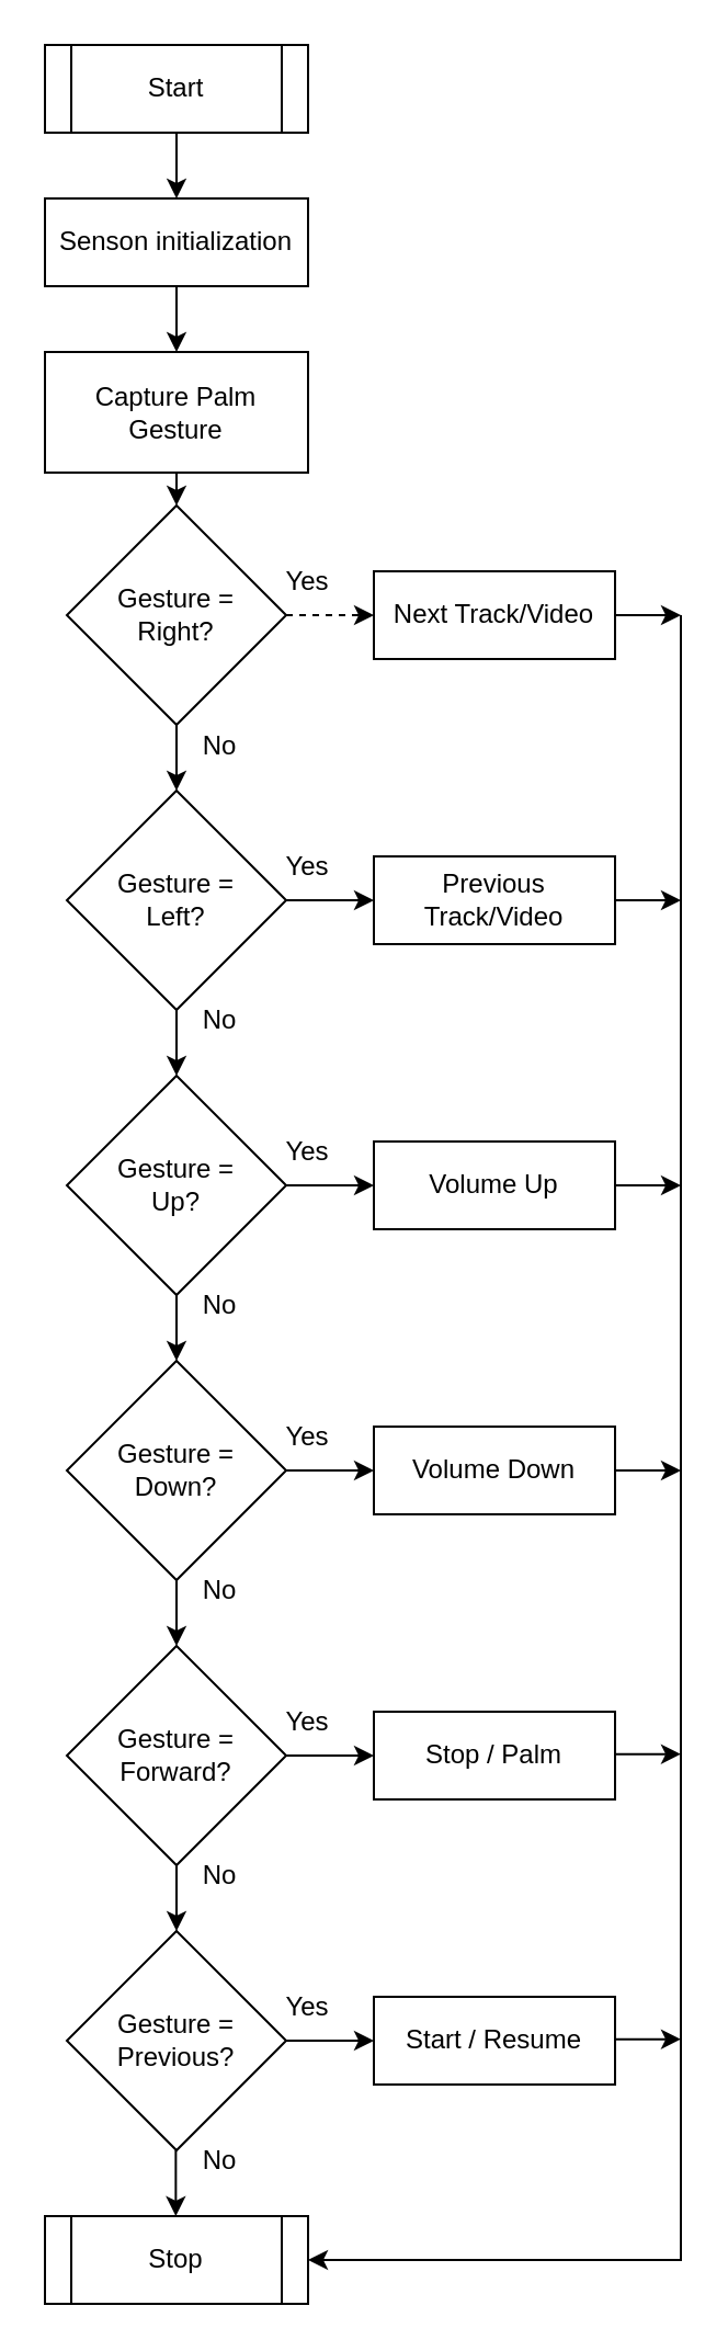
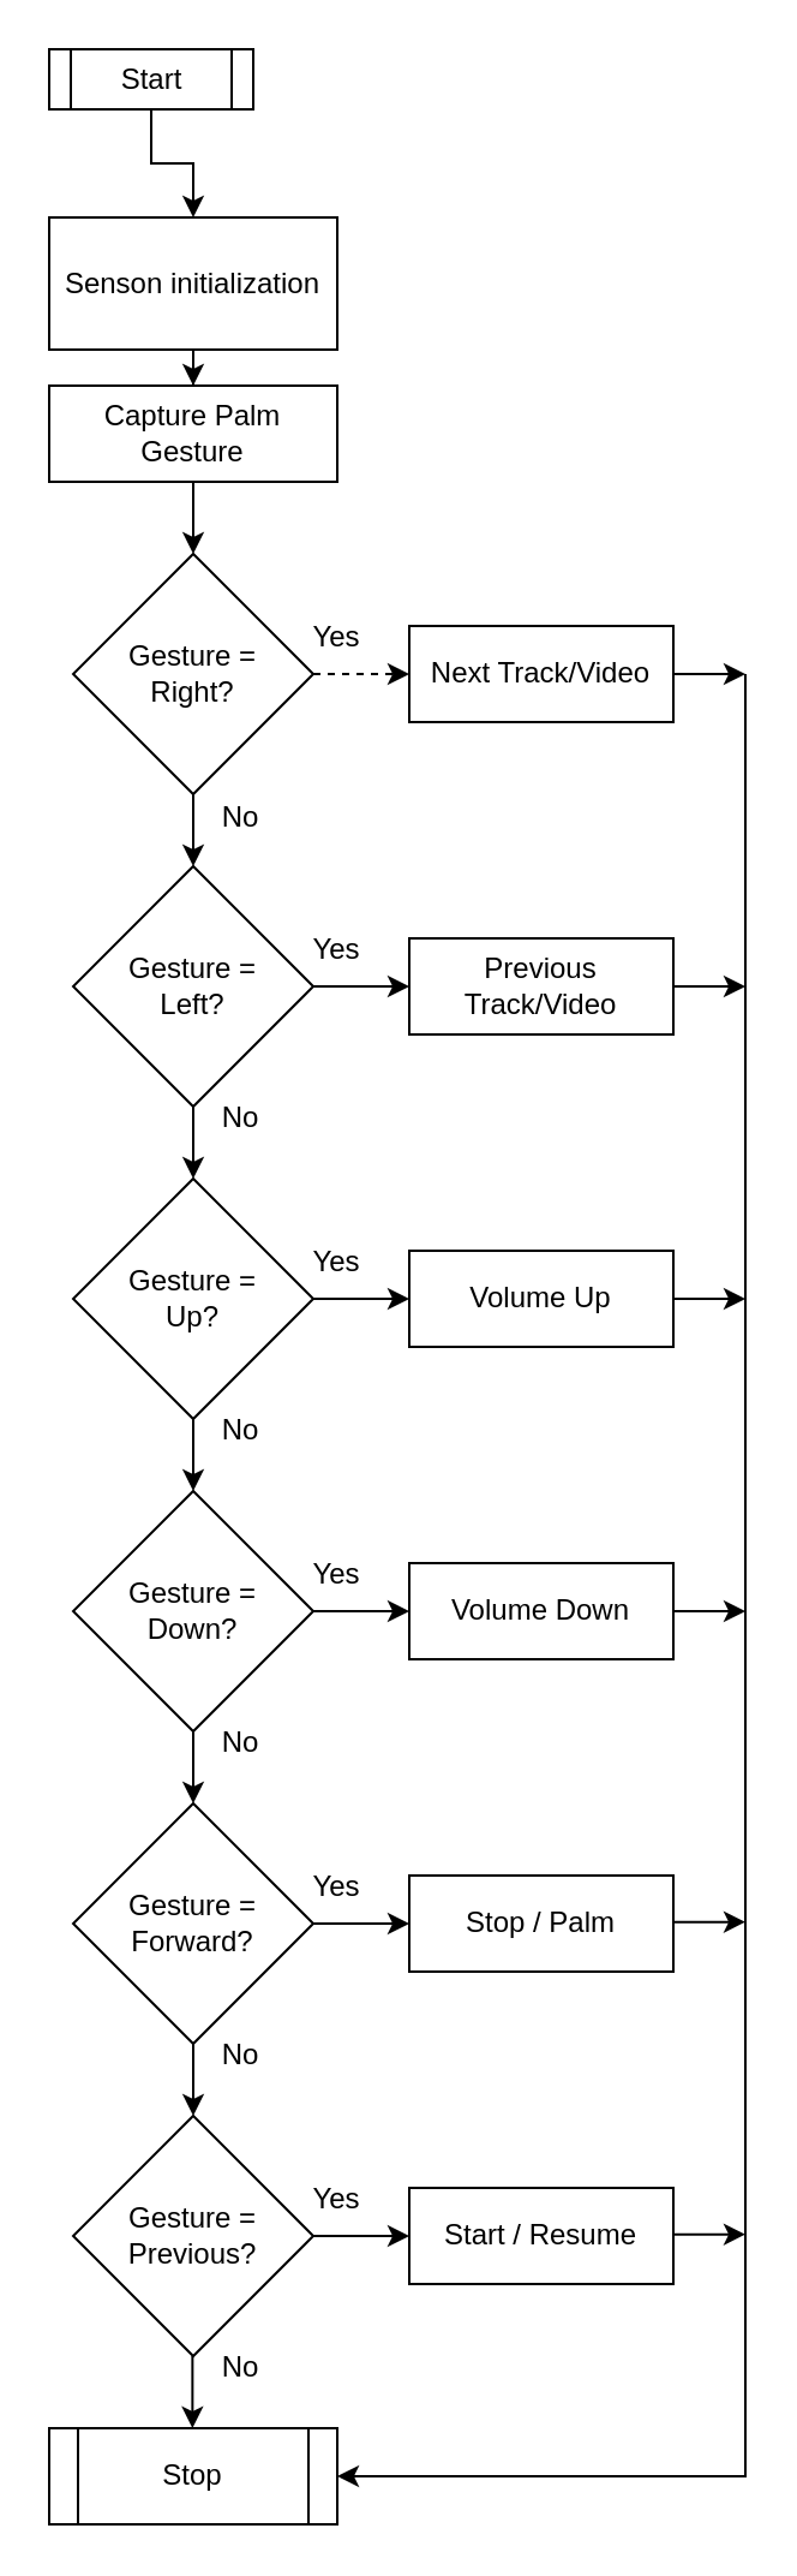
- <mxCell id="3" value="Start" style="shape=process;whiteSpace=wrap;html=1;backgroundOutline=1;" vertex="1" parent="1"><mxGeometry x="20" y="20" width="120" height="40" as="geometry" /></mxCell>
+ <mxCell id="3" value="Start" style="shape=process;whiteSpace=wrap;html=1;backgroundOutline=1;" vertex="1" parent="1"><mxGeometry x="20" y="20" width="85" height="25" as="geometry" /></mxCell>
- <mxCell id="5" value="Senson initialization" style="rounded=0;whiteSpace=wrap;html=1;" vertex="1" parent="1"><mxGeometry x="20" y="90" width="120" height="40" as="geometry" /></mxCell>
+ <mxCell id="5" value="Senson initialization" style="rounded=0;whiteSpace=wrap;html=1;" vertex="1" parent="1"><mxGeometry x="20" y="90" width="120" height="55" as="geometry" /></mxCell>
- <mxCell id="6" value="Capture Palm Gesture" style="rounded=0;whiteSpace=wrap;html=1;" vertex="1" parent="1"><mxGeometry x="20" y="160" width="120" height="55" as="geometry" /></mxCell>
+ <mxCell id="6" value="Capture Palm Gesture" style="rounded=0;whiteSpace=wrap;html=1;" vertex="1" parent="1"><mxGeometry x="20" y="160" width="120" height="40" as="geometry" /></mxCell>
